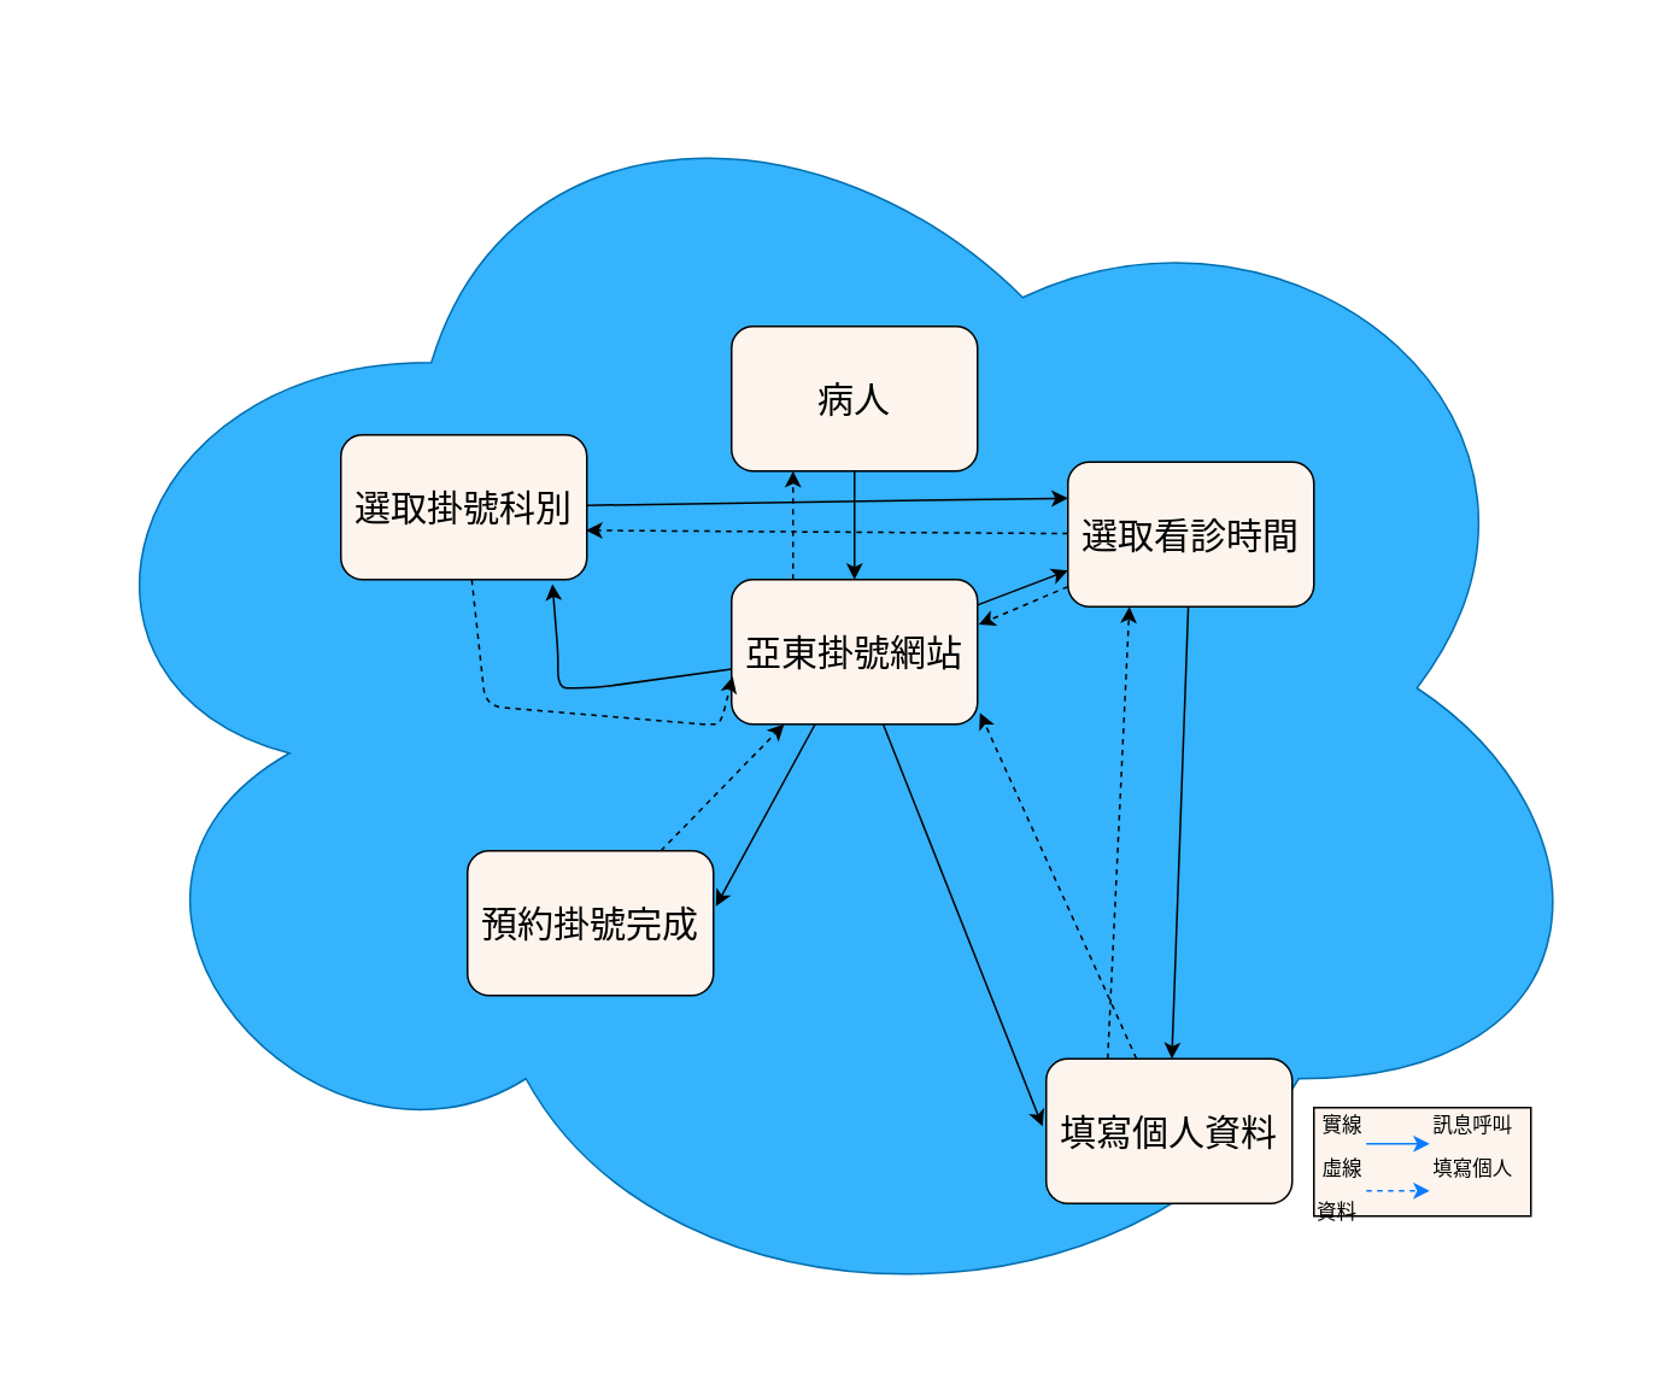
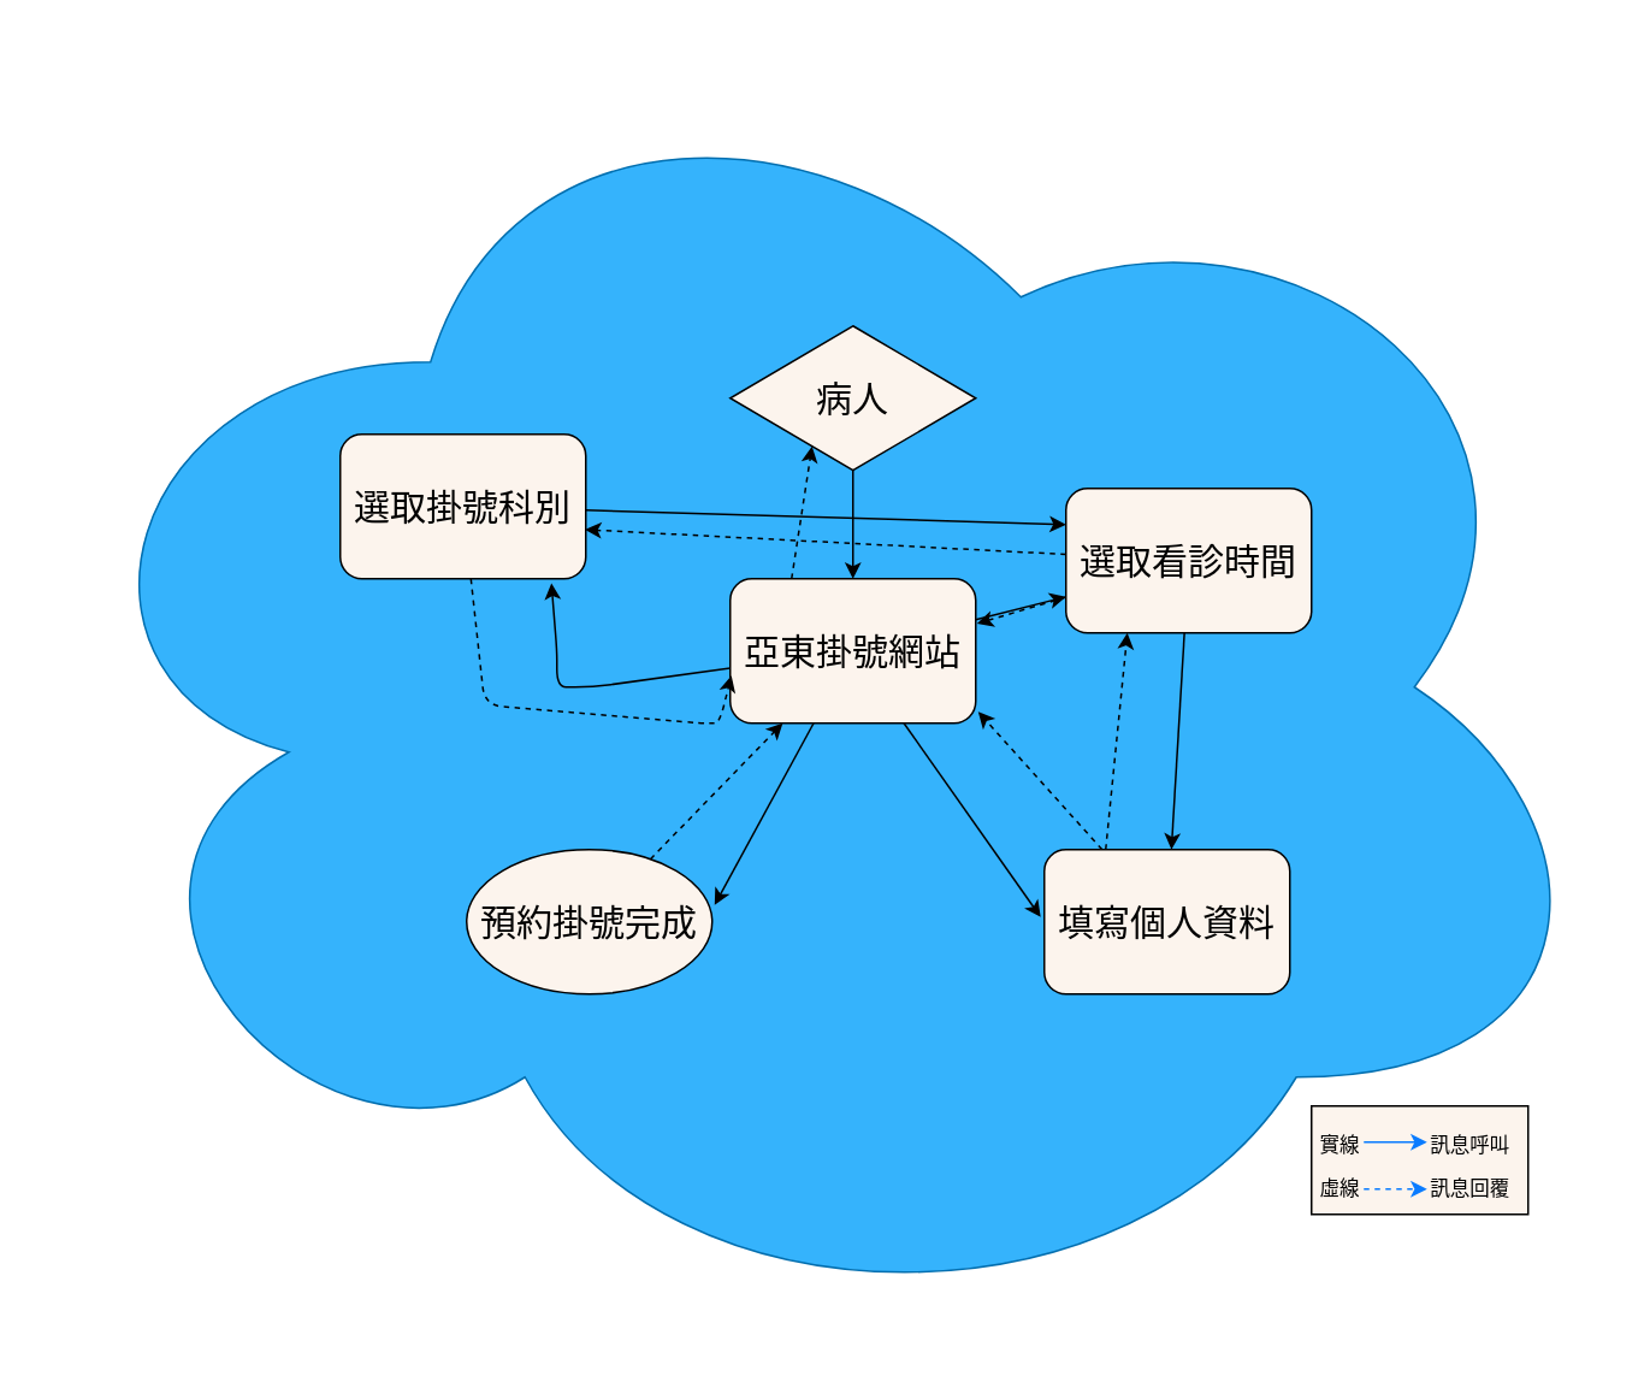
- <mxCell id="10" value="&lt;font color=&quot;#000000&quot;&gt;&lt;span style=&quot;font-size: 20px;&quot;&gt;病人&lt;/span&gt;&lt;/font&gt;" style="rounded=1;whiteSpace=wrap;html=1;fillColor=#FCF4ED;shadow=0;strokeWidth=1;strokeColor=#000000;" parent="1" vertex="1"><mxGeometry x="404" y="180" width="136" height="80" as="geometry" /></mxCell>
+ <mxCell id="10" value="&lt;font color=&quot;#000000&quot;&gt;&lt;span style=&quot;font-size: 20px;&quot;&gt;病人&lt;/span&gt;&lt;/font&gt;" style="rhombus;whiteSpace=wrap;html=1;fillColor=#FCF4ED;shadow=0;strokeWidth=1;strokeColor=#000000;" parent="1" vertex="1"><mxGeometry x="404" y="180" width="136" height="80" as="geometry" /></mxCell>
- <mxCell id="20" value="&lt;font color=&quot;#000000&quot;&gt;&lt;span style=&quot;font-size: 20px;&quot;&gt;選取看診時間&lt;/span&gt;&lt;/font&gt;" style="rounded=1;whiteSpace=wrap;html=1;fillColor=#FCF4ED;shadow=0;strokeWidth=1;strokeColor=#000000;" parent="1" vertex="1"><mxGeometry x="590" y="255" width="136" height="80" as="geometry" /></mxCell>
+ <mxCell id="20" value="&lt;font color=&quot;#000000&quot;&gt;&lt;span style=&quot;font-size: 20px;&quot;&gt;選取看診時間&lt;/span&gt;&lt;/font&gt;" style="rounded=1;whiteSpace=wrap;html=1;fillColor=#FCF4ED;shadow=0;strokeWidth=1;strokeColor=#000000;" parent="1" vertex="1"><mxGeometry x="590" y="270" width="136" height="80" as="geometry" /></mxCell>
- <mxCell id="25" value="&lt;font color=&quot;#000000&quot;&gt;&lt;span style=&quot;font-size: 20px;&quot;&gt;預約掛號完成&lt;/span&gt;&lt;/font&gt;" style="rounded=1;whiteSpace=wrap;html=1;fillColor=#FCF4ED;shadow=0;strokeWidth=1;strokeColor=#000000;" parent="1" vertex="1"><mxGeometry x="258" y="470" width="136" height="80" as="geometry" /></mxCell>
+ <mxCell id="25" value="&lt;font color=&quot;#000000&quot;&gt;&lt;span style=&quot;font-size: 20px;&quot;&gt;預約掛號完成&lt;/span&gt;&lt;/font&gt;" style="ellipse;whiteSpace=wrap;html=1;fillColor=#FCF4ED;shadow=0;strokeWidth=1;strokeColor=#000000;" parent="1" vertex="1"><mxGeometry x="258" y="470" width="136" height="80" as="geometry" /></mxCell>
- <mxCell id="23" value="&lt;font color=&quot;#000000&quot;&gt;&lt;span style=&quot;font-size: 20px;&quot;&gt;填寫個人資料&lt;/span&gt;&lt;/font&gt;" style="rounded=1;whiteSpace=wrap;html=1;fillColor=#FCF4ED;shadow=0;strokeWidth=1;strokeColor=#000000;" parent="1" vertex="1"><mxGeometry x="578" y="585" width="136" height="80" as="geometry" /></mxCell>
+ <mxCell id="23" value="&lt;font color=&quot;#000000&quot;&gt;&lt;span style=&quot;font-size: 20px;&quot;&gt;填寫個人資料&lt;/span&gt;&lt;/font&gt;" style="rounded=1;whiteSpace=wrap;html=1;fillColor=#FCF4ED;shadow=0;strokeWidth=1;strokeColor=#000000;" parent="1" vertex="1"><mxGeometry x="578" y="470" width="136" height="80" as="geometry" /></mxCell>
- <mxCell id="11" value="&lt;font style=&quot;font-size: 11px;&quot;&gt;&amp;nbsp;實線&lt;span style=&quot;white-space: pre;&quot;&gt;&#09;&lt;/span&gt;&amp;nbsp; &amp;nbsp; &amp;nbsp;訊息呼叫&lt;br&gt;&amp;nbsp;虛線&lt;span style=&quot;white-space: pre;&quot;&gt;&#09;&lt;/span&gt;&amp;nbsp; &amp;nbsp; &amp;nbsp;填寫個人資料&lt;/font&gt;" style="rounded=0;whiteSpace=wrap;html=1;shadow=0;strokeColor=#000000;strokeWidth=1;fontSize=20;fontColor=#000000;fillColor=#FCF4ED;align=left;" parent="1" vertex="1"><mxGeometry x="726" y="612" width="120" height="60" as="geometry" /></mxCell>
+ <mxCell id="11" value="&lt;font style=&quot;font-size: 11px;&quot;&gt;&amp;nbsp;實線&lt;span style=&quot;white-space: pre;&quot;&gt;&#09;&lt;/span&gt;&amp;nbsp; &amp;nbsp; &amp;nbsp;訊息呼叫&lt;br&gt;&amp;nbsp;虛線&lt;span style=&quot;white-space: pre;&quot;&gt;&#09;&lt;/span&gt;&amp;nbsp; &amp;nbsp; &amp;nbsp;訊息回覆&lt;/font&gt;" style="rounded=0;whiteSpace=wrap;html=1;shadow=0;strokeColor=#000000;strokeWidth=1;fontSize=20;fontColor=#000000;fillColor=#FCF4ED;align=left;" parent="1" vertex="1"><mxGeometry x="726" y="612" width="120" height="60" as="geometry" /></mxCell>
